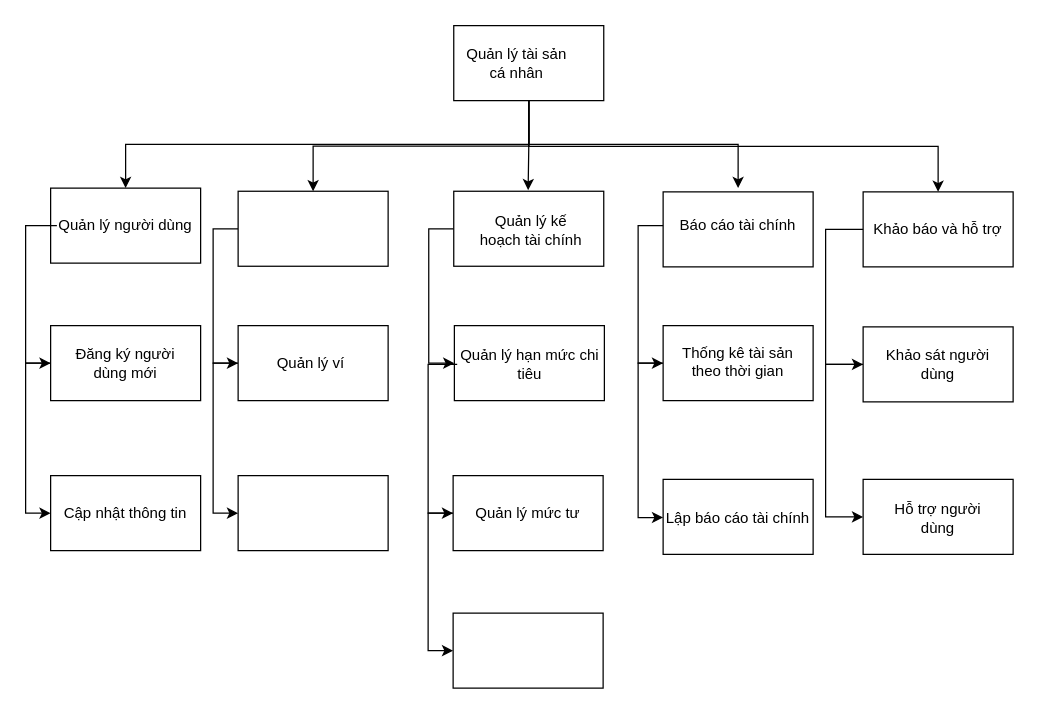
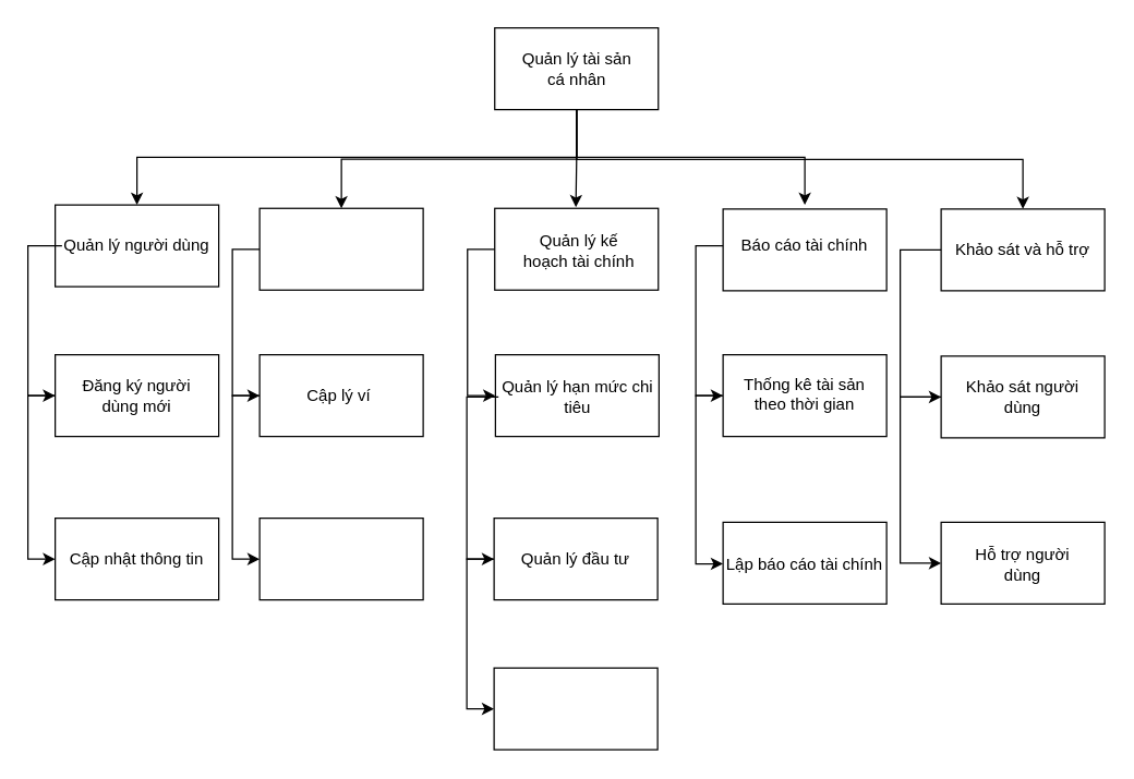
- <mxCell id="7" value="Quản lý tài sản cá nhân" style="text;html=1;strokeColor=none;fillColor=none;align=center;verticalAlign=middle;whiteSpace=wrap;rounded=0;" vertex="1" parent="1"><mxGeometry x="367.5" y="31.25" width="90" height="37.5" as="geometry" /></mxCell>
+ <mxCell id="7" value="Quản lý tài sản cá nhân" style="text;html=1;strokeColor=none;fillColor=none;align=center;verticalAlign=middle;whiteSpace=wrap;rounded=0;" vertex="1" parent="1"><mxGeometry x="377.5" y="31.25" width="90" height="37.5" as="geometry" /></mxCell>
- <mxCell id="20" value="Khảo báo và hỗ trợ" style="text;html=1;strokeColor=none;fillColor=none;align=center;verticalAlign=middle;whiteSpace=wrap;rounded=0;" vertex="1" parent="1"><mxGeometry x="695" y="153" width="110" height="60" as="geometry" /></mxCell>
+ <mxCell id="20" value="Khảo sát và hỗ trợ" style="text;html=1;strokeColor=none;fillColor=none;align=center;verticalAlign=middle;whiteSpace=wrap;rounded=0;" vertex="1" parent="1"><mxGeometry x="695" y="153" width="110" height="60" as="geometry" /></mxCell>
- <mxCell id="28" value="Quản lý ví&amp;nbsp;" style="text;html=1;strokeColor=none;fillColor=none;align=center;verticalAlign=middle;whiteSpace=wrap;rounded=0;" vertex="1" parent="1"><mxGeometry x="205" y="272.5" width="90" height="35" as="geometry" /></mxCell>
+ <mxCell id="28" value="Cập lý ví&amp;nbsp;" style="text;html=1;strokeColor=none;fillColor=none;align=center;verticalAlign=middle;whiteSpace=wrap;rounded=0;" vertex="1" parent="1"><mxGeometry x="205" y="272.5" width="90" height="35" as="geometry" /></mxCell>
- <mxCell id="35" value="Quản lý mức tư" style="text;html=1;strokeColor=none;fillColor=none;align=center;verticalAlign=middle;whiteSpace=wrap;rounded=0;" vertex="1" parent="1"><mxGeometry x="377" y="392.5" width="90" height="35" as="geometry" /></mxCell>
+ <mxCell id="35" value="Quản lý đầu tư" style="text;html=1;strokeColor=none;fillColor=none;align=center;verticalAlign=middle;whiteSpace=wrap;rounded=0;" vertex="1" parent="1"><mxGeometry x="377" y="392.5" width="90" height="35" as="geometry" /></mxCell>
